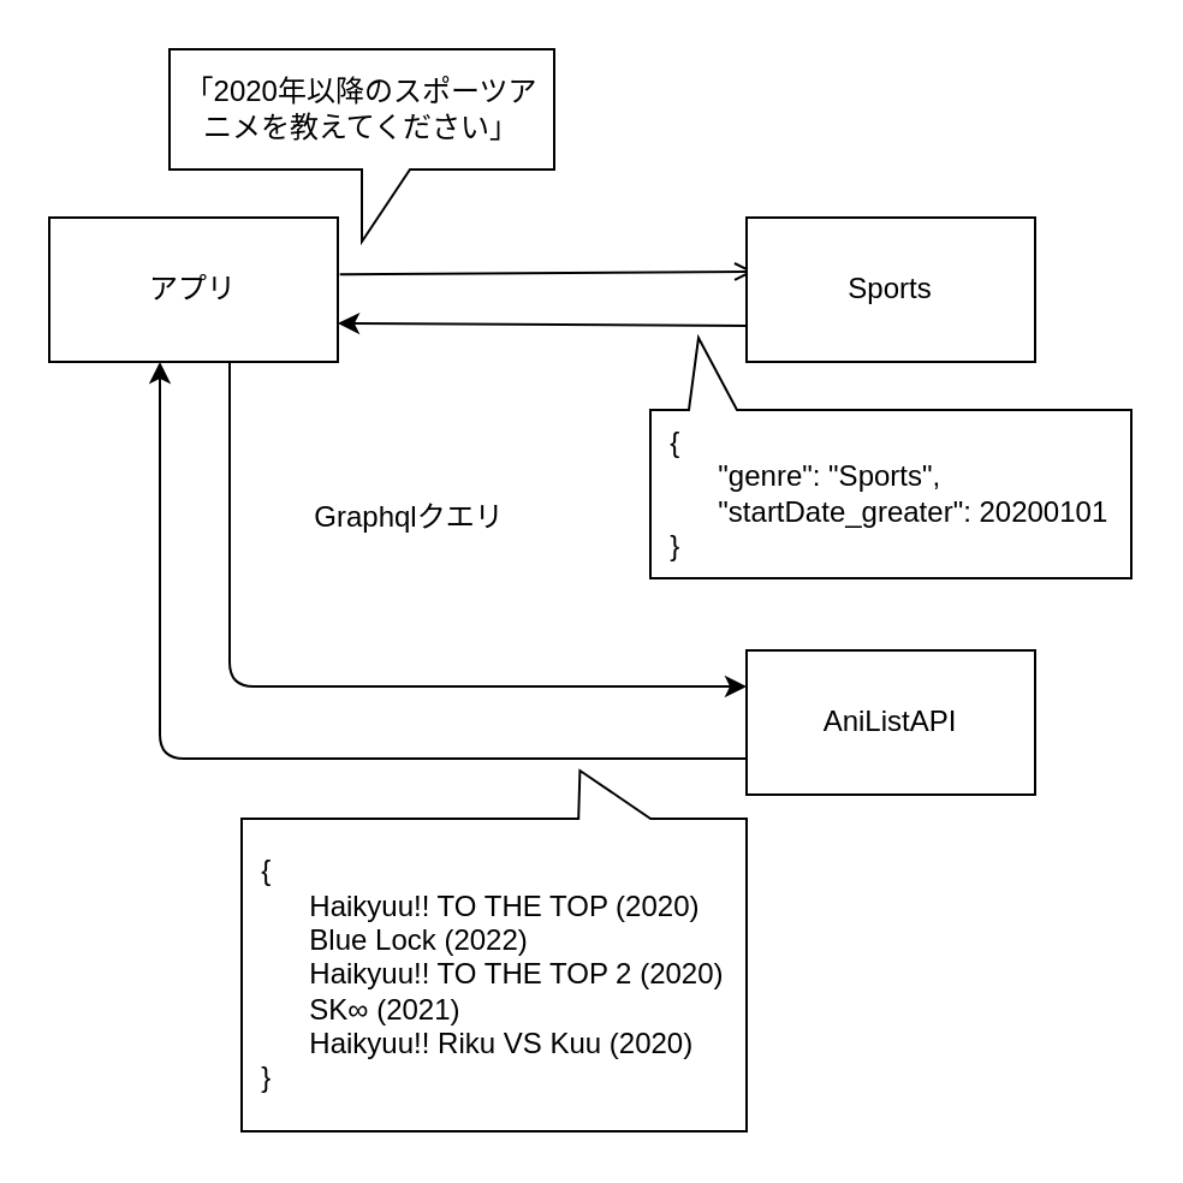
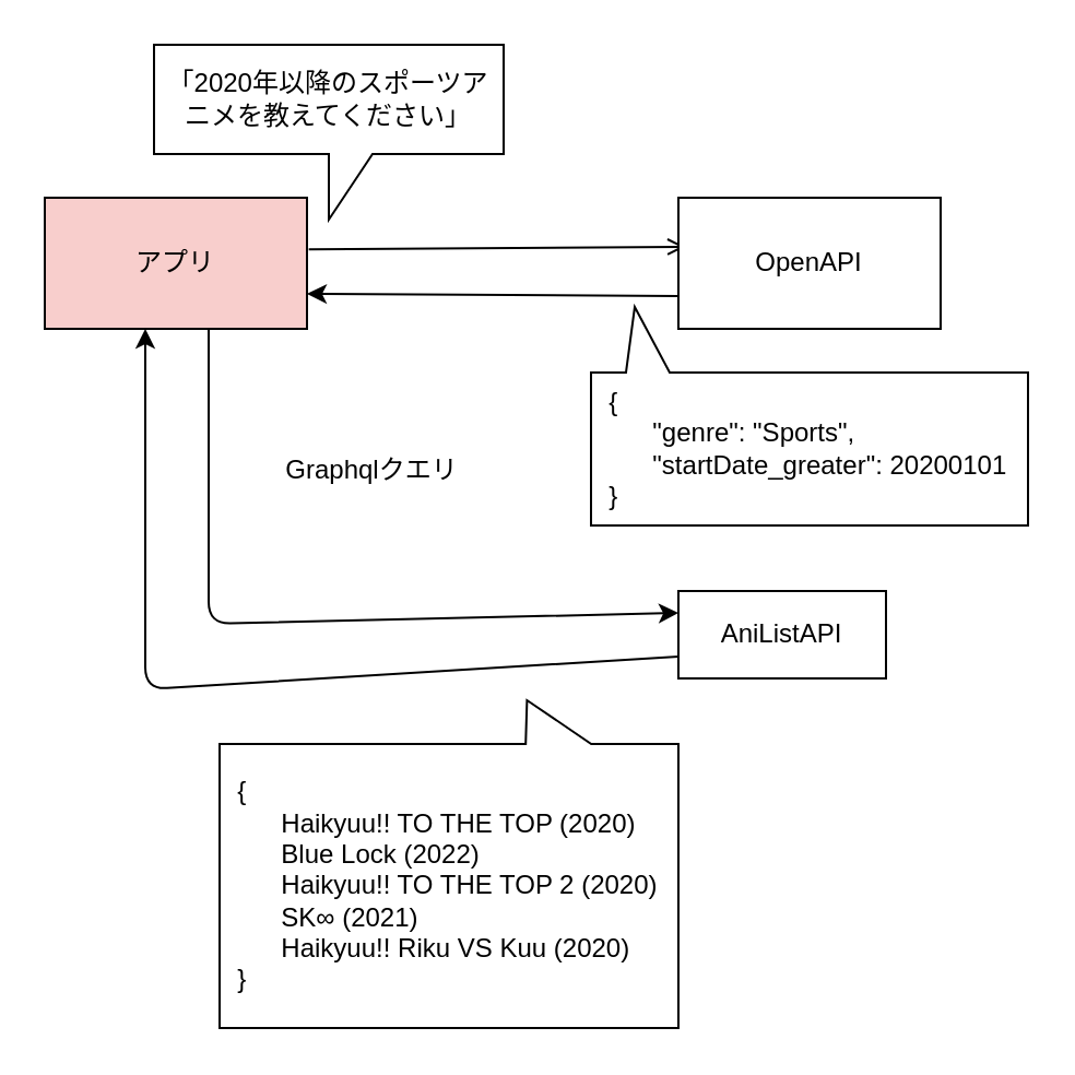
- <mxCell id="4" value="アプリ" style="rounded=0;whiteSpace=wrap;html=1;" vertex="1" parent="1"><mxGeometry x="20" y="90" width="120" height="60" as="geometry" /></mxCell>
+ <mxCell id="4" value="アプリ" style="rounded=0;whiteSpace=wrap;html=1;fillColor=#f8cecc;" vertex="1" parent="1"><mxGeometry x="20" y="90" width="120" height="60" as="geometry" /></mxCell>
- <mxCell id="6" value="Sports" style="rounded=0;whiteSpace=wrap;html=1;" vertex="1" parent="1"><mxGeometry x="310" y="90" width="120" height="60" as="geometry" /></mxCell>
+ <mxCell id="6" value="OpenAPI" style="rounded=0;whiteSpace=wrap;html=1;" vertex="1" parent="1"><mxGeometry x="310" y="90" width="120" height="60" as="geometry" /></mxCell>
- <mxCell id="8" value="AniListAPI" style="rounded=0;whiteSpace=wrap;html=1;" vertex="1" parent="1"><mxGeometry x="310" y="270" width="120" height="60" as="geometry" /></mxCell>
+ <mxCell id="8" value="AniListAPI" style="rounded=0;whiteSpace=wrap;html=1;" vertex="1" parent="1"><mxGeometry x="310" y="270" width="95" height="40" as="geometry" /></mxCell>
